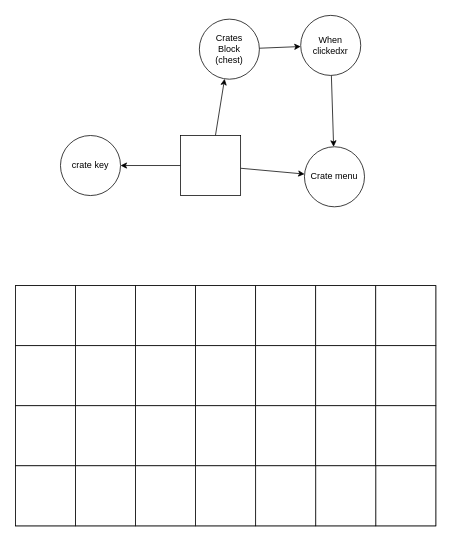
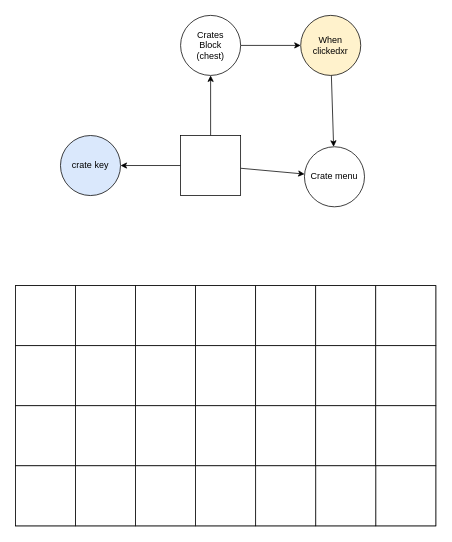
- <mxCell id="11" value="When clickedxr" style="ellipse;whiteSpace=wrap;html=1;" vertex="1" parent="1"><mxGeometry x="400" y="20" width="80" height="80" as="geometry" /></mxCell>
+ <mxCell id="11" value="When clickedxr" style="ellipse;whiteSpace=wrap;html=1;fillColor=#fff2cc;" vertex="1" parent="1"><mxGeometry x="400" y="20" width="80" height="80" as="geometry" /></mxCell>
- <mxCell id="8" value="Crates&lt;div&gt;Block&lt;br&gt;(chest)&lt;/div&gt;" style="ellipse;whiteSpace=wrap;html=1;" vertex="1" parent="1"><mxGeometry x="265" y="25" width="80" height="80" as="geometry" /></mxCell>
+ <mxCell id="8" value="Crates&lt;div&gt;Block&lt;br&gt;(chest)&lt;/div&gt;" style="ellipse;whiteSpace=wrap;html=1;" vertex="1" parent="1"><mxGeometry x="240" y="20" width="80" height="80" as="geometry" /></mxCell>
- <mxCell id="6" value="crate key" style="ellipse;whiteSpace=wrap;html=1;" vertex="1" parent="1"><mxGeometry x="80" y="180" width="80" height="80" as="geometry" /></mxCell>
+ <mxCell id="6" value="crate key" style="ellipse;whiteSpace=wrap;html=1;fillColor=#dae8fc;" vertex="1" parent="1"><mxGeometry x="80" y="180" width="80" height="80" as="geometry" /></mxCell>
